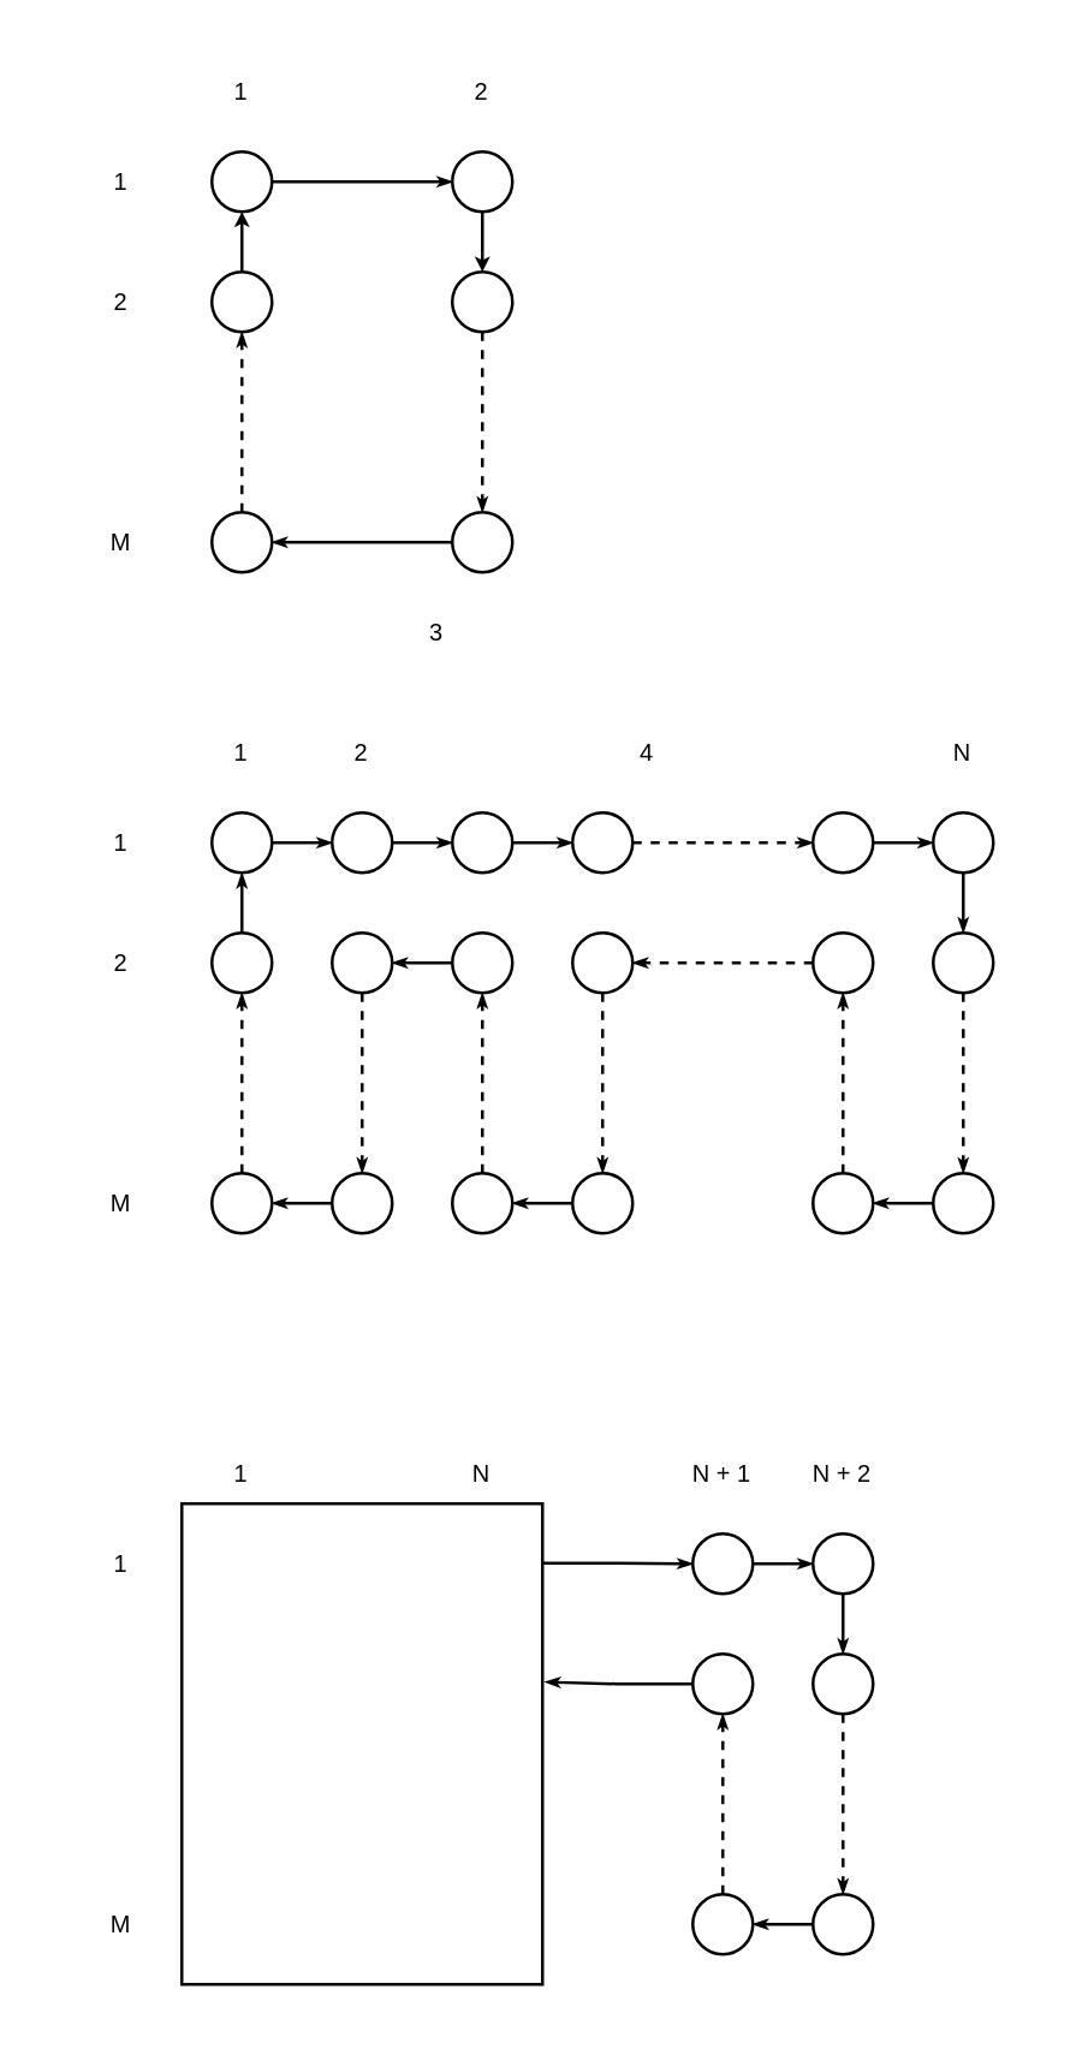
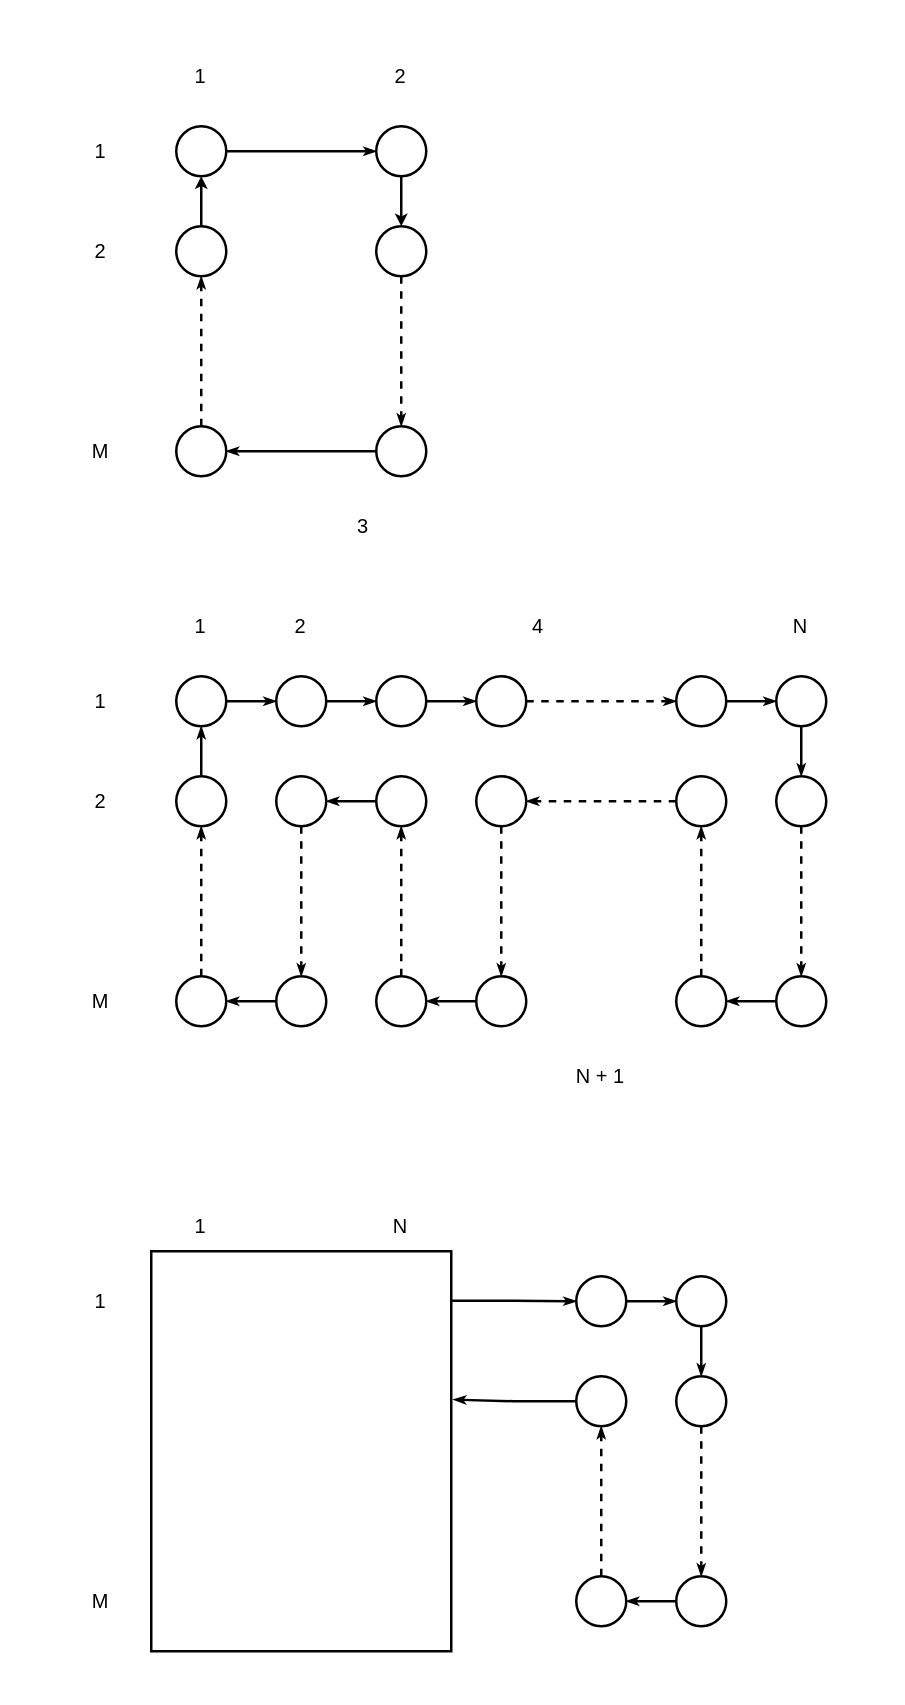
- <mxCell id="81" value="N + 1" style="text;html=1;strokeColor=none;fillColor=none;align=center;verticalAlign=middle;whiteSpace=wrap;rounded=0;fontSize=8;" vertex="1" parent="1"><mxGeometry x="220" y="480" width="40" height="20" as="geometry" /></mxCell>
+ <mxCell id="81" value="N + 1" style="text;html=1;strokeColor=none;fillColor=none;align=center;verticalAlign=middle;whiteSpace=wrap;rounded=0;fontSize=8;" vertex="1" parent="1"><mxGeometry x="220" y="420" width="40" height="20" as="geometry" /></mxCell>
- <mxCell id="82" value="N + 2" style="text;html=1;strokeColor=none;fillColor=none;align=center;verticalAlign=middle;whiteSpace=wrap;rounded=0;fontSize=8;" vertex="1" parent="1"><mxGeometry x="260" y="480" width="40" height="20" as="geometry" /></mxCell>
